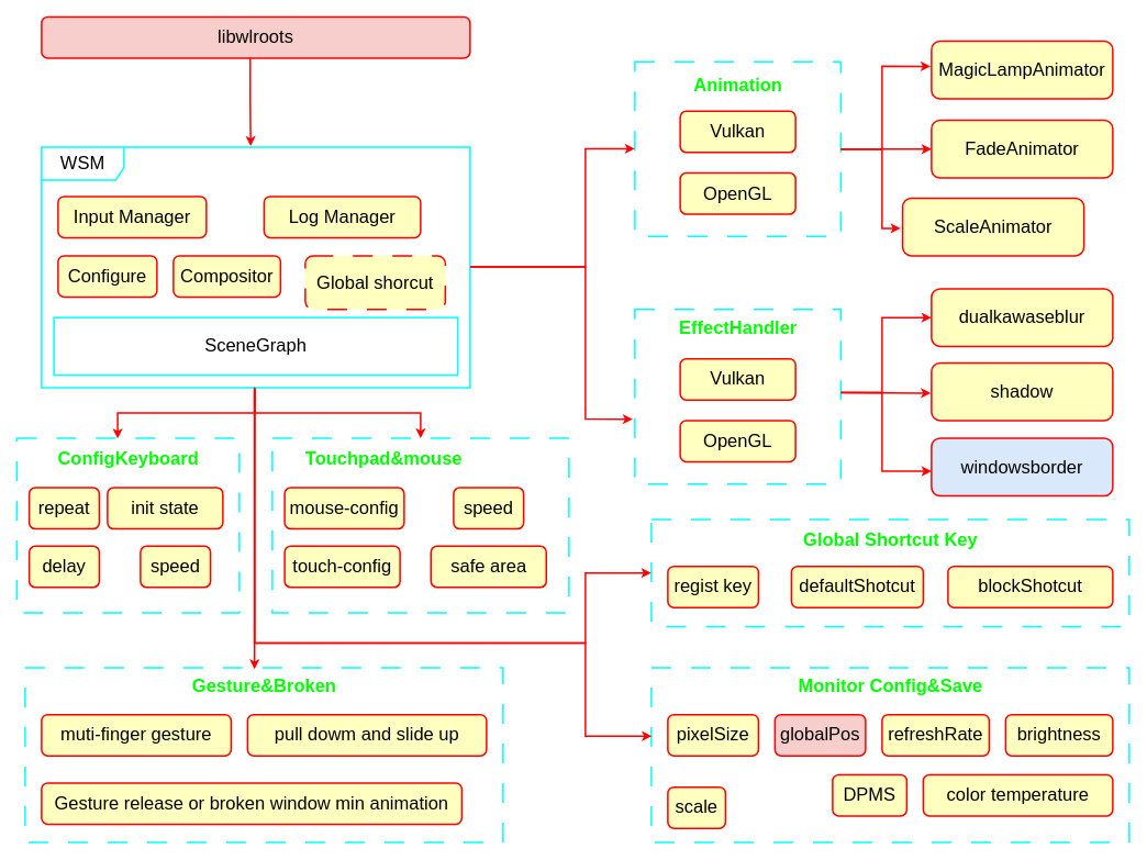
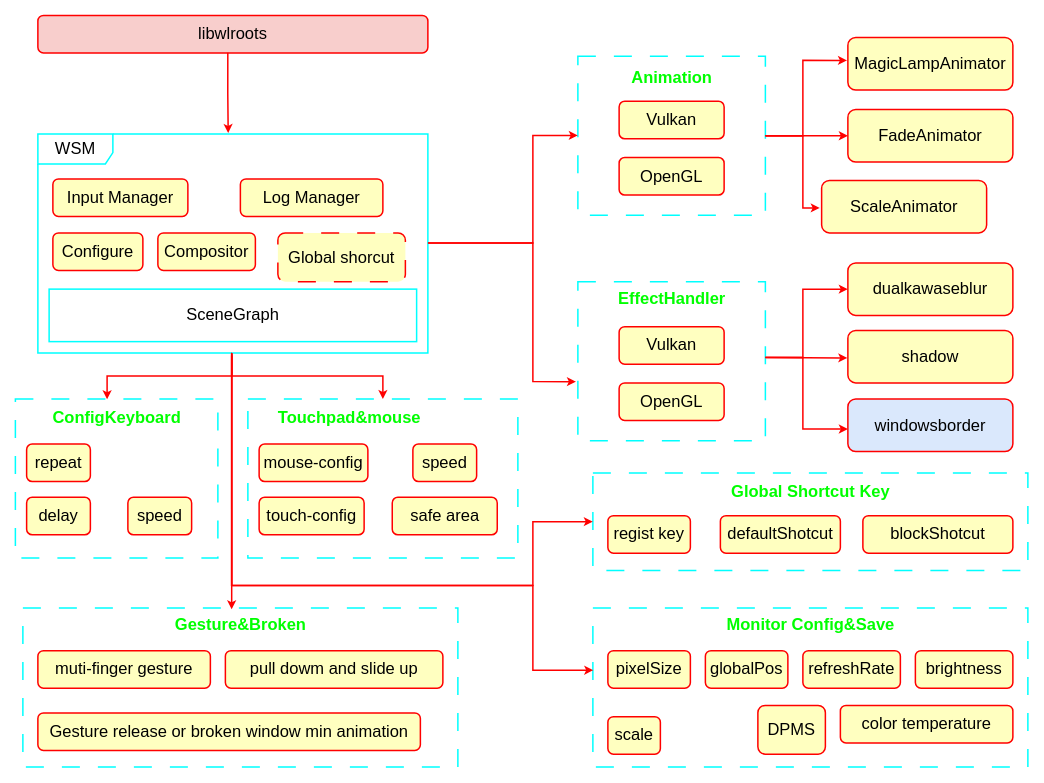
- <mxCell id="44" value="&lt;font style=&quot;font-size: 22px;&quot;&gt;init state&lt;br&gt;&lt;/font&gt;" style="html=1;whiteSpace=wrap;rounded=1;fillColor=#FFFFC0;strokeColor=#FF0000;strokeWidth=2;" parent="1" vertex="1"><mxGeometry x="130" y="591.5" width="140" height="50" as="geometry" /></mxCell>
- <mxCell id="35" value="&lt;font style=&quot;font-size: 22px;&quot;&gt;globalPos&lt;br&gt;&lt;/font&gt;" style="html=1;whiteSpace=wrap;rounded=1;fillColor=#f8cecc;strokeColor=#FF0000;strokeWidth=2;" parent="1" vertex="1"><mxGeometry x="940" y="867" width="110" height="50" as="geometry" /></mxCell>
+ <mxCell id="35" value="&lt;font style=&quot;font-size: 22px;&quot;&gt;globalPos&lt;br&gt;&lt;/font&gt;" style="html=1;whiteSpace=wrap;rounded=1;fillColor=#FFFFC0;strokeColor=#FF0000;strokeWidth=2;" parent="1" vertex="1"><mxGeometry x="940" y="867" width="110" height="50" as="geometry" /></mxCell>
- <mxCell id="38" value="&lt;font style=&quot;font-size: 22px;&quot;&gt;DPMS&lt;br&gt;&lt;/font&gt;" style="html=1;whiteSpace=wrap;rounded=1;fillColor=#FFFFC0;strokeColor=#FF0000;strokeWidth=2;" parent="1" vertex="1"><mxGeometry x="1010" y="940" width="90" height="50" as="geometry" /></mxCell>
+ <mxCell id="38" value="&lt;font style=&quot;font-size: 22px;&quot;&gt;DPMS&lt;br&gt;&lt;/font&gt;" style="html=1;whiteSpace=wrap;rounded=1;fillColor=#FFFFC0;strokeColor=#FF0000;strokeWidth=2;" parent="1" vertex="1"><mxGeometry x="1010" y="940" width="90" height="65" as="geometry" /></mxCell>
